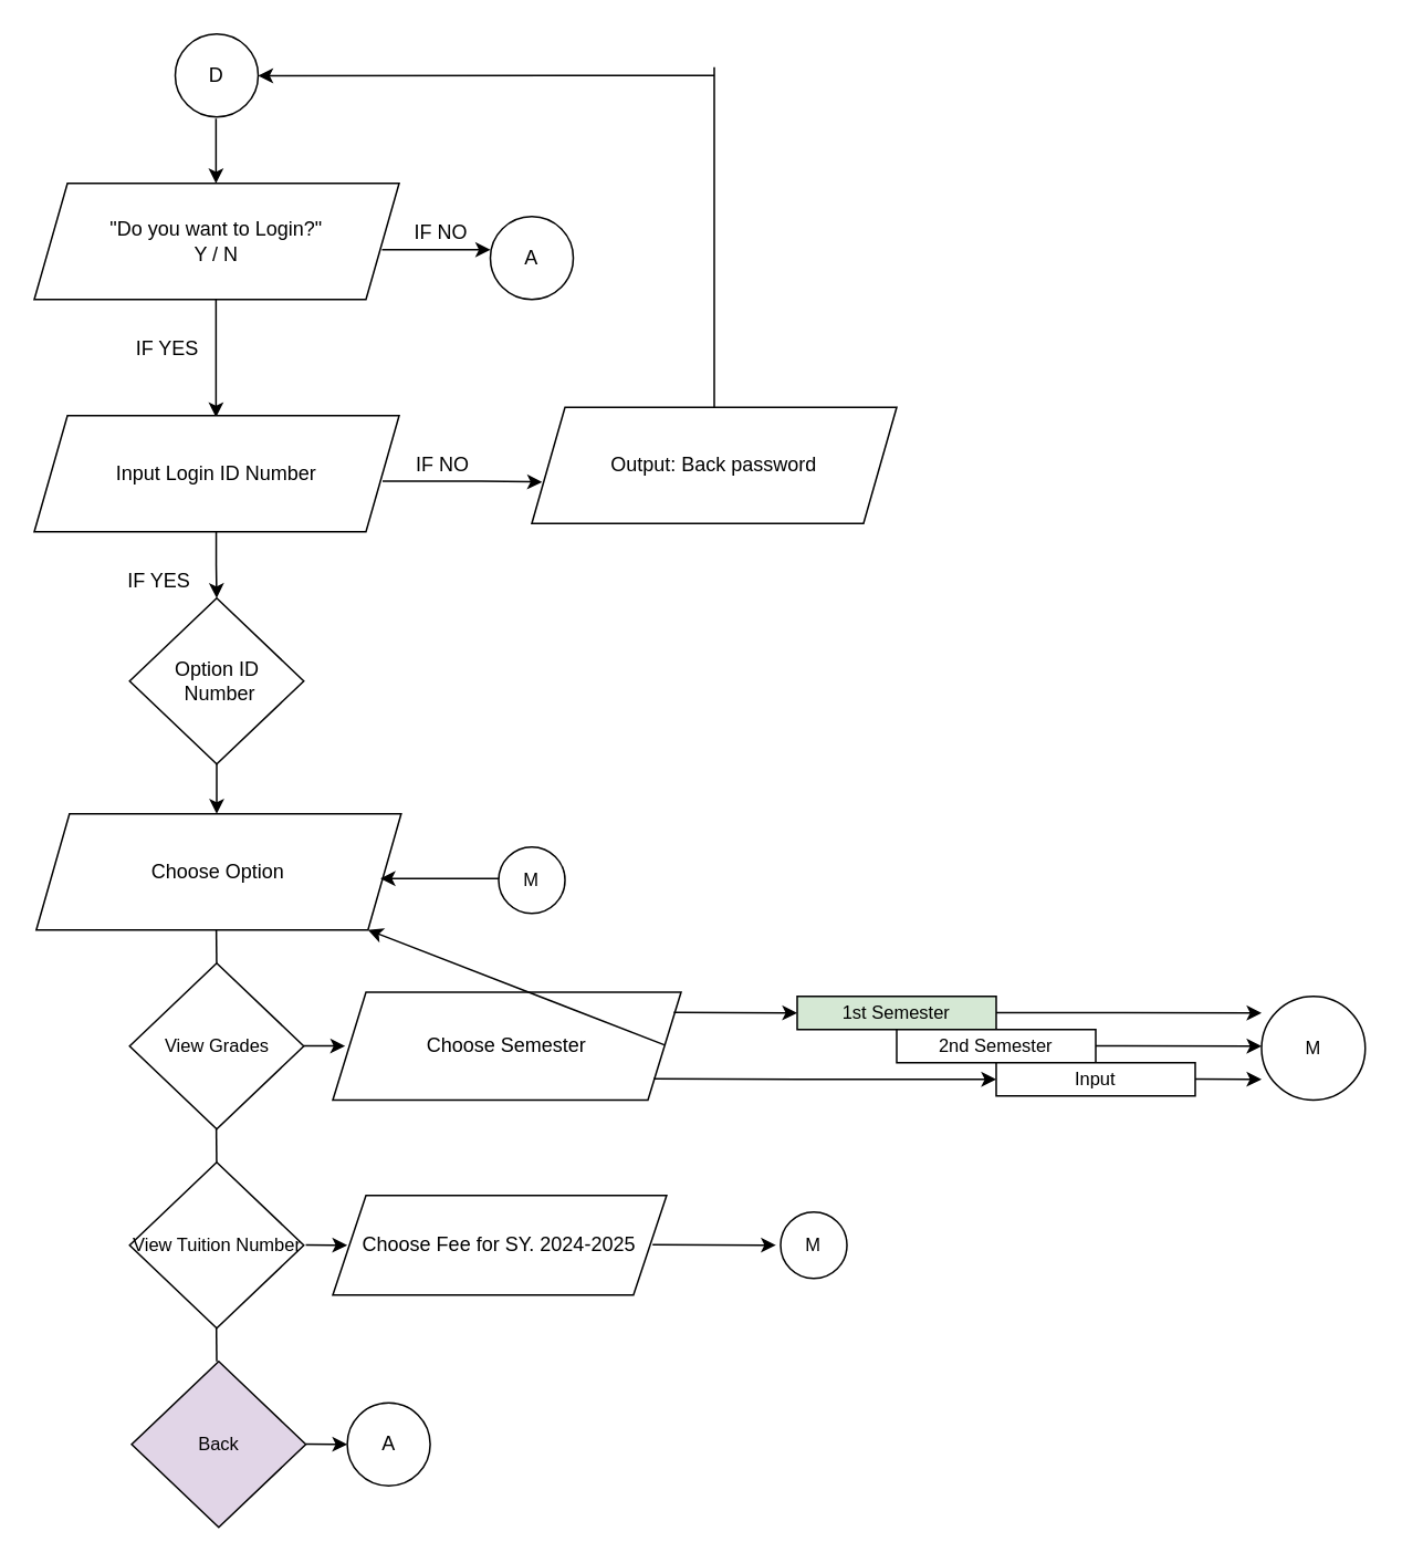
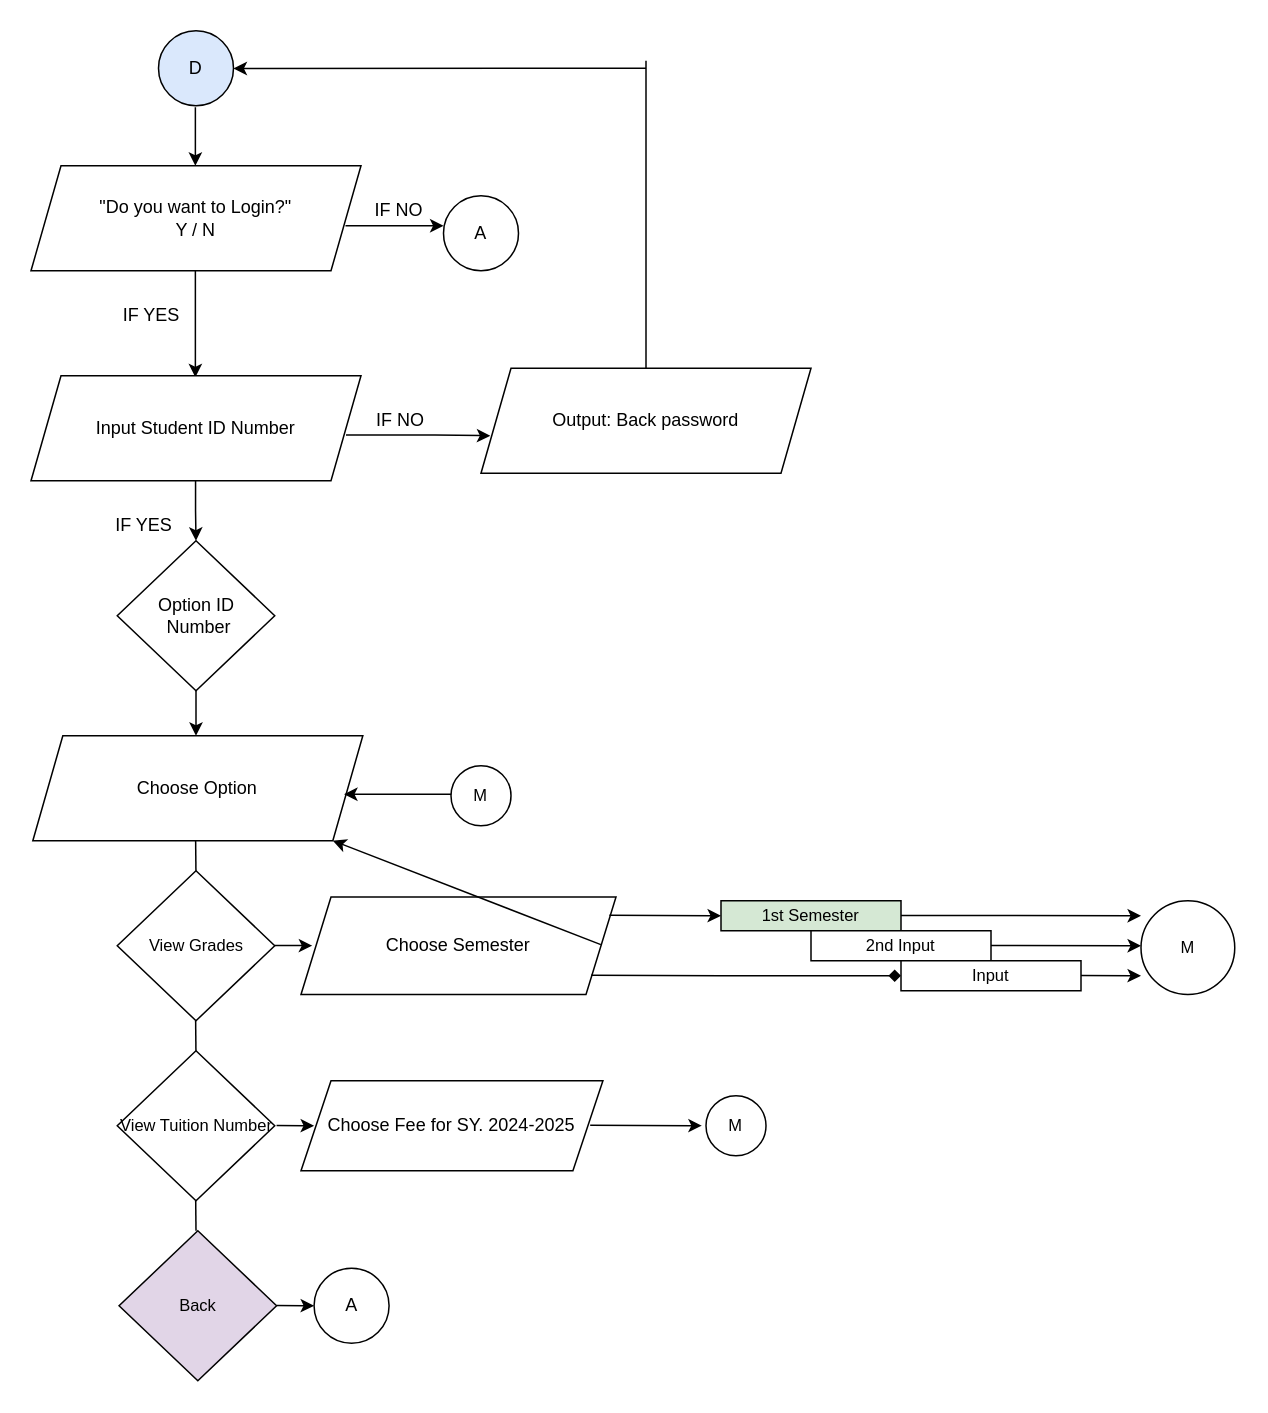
- <mxCell id="2" value="D" style="ellipse;whiteSpace=wrap;html=1;aspect=fixed;" parent="1" vertex="1"><mxGeometry x="105" y="20" width="50" height="50" as="geometry" /></mxCell>
+ <mxCell id="2" value="D" style="ellipse;whiteSpace=wrap;html=1;aspect=fixed;fillColor=#dae8fc;" parent="1" vertex="1"><mxGeometry x="105" y="20" width="50" height="50" as="geometry" /></mxCell>
- <mxCell id="10" value="Input Login ID Number" style="shape=parallelogram;perimeter=parallelogramPerimeter;whiteSpace=wrap;html=1;fixedSize=1;" parent="1" vertex="1"><mxGeometry x="20" y="250" width="220" height="70" as="geometry" /></mxCell>
+ <mxCell id="10" value="Input Student ID Number" style="shape=parallelogram;perimeter=parallelogramPerimeter;whiteSpace=wrap;html=1;fixedSize=1;" parent="1" vertex="1"><mxGeometry x="20" y="250" width="220" height="70" as="geometry" /></mxCell>
- <mxCell id="36" value="&lt;font style=&quot;font-size: 11px&quot;&gt;2nd Semester&lt;/font&gt;" style="rounded=0;whiteSpace=wrap;html=1;" parent="1" vertex="1"><mxGeometry x="540" y="620" width="120" height="20" as="geometry" /></mxCell>
+ <mxCell id="36" value="&lt;font style=&quot;font-size: 11px&quot;&gt;2nd Input&lt;/font&gt;" style="rounded=0;whiteSpace=wrap;html=1;" parent="1" vertex="1"><mxGeometry x="540" y="620" width="120" height="20" as="geometry" /></mxCell>
- <mxCell id="37" value="" style="endArrow=classic;html=1;rounded=0;fontSize=11;exitX=0.921;exitY=0.803;exitDx=0;exitDy=0;exitPerimeter=0;entryX=0;entryY=0.5;entryDx=0;entryDy=0;" parent="1" source="31" target="38" edge="1"><mxGeometry width="50" height="50" relative="1" as="geometry"><mxPoint x="410" y="660" as="sourcePoint" /><mxPoint x="570" y="650" as="targetPoint" /><Array as="points"><mxPoint x="480" y="650" /></Array></mxGeometry></mxCell>
+ <mxCell id="37" value="" style="endArrow=diamond;html=1;rounded=0;fontSize=11;exitX=0.921;exitY=0.803;exitDx=0;exitDy=0;exitPerimeter=0;entryX=0;entryY=0.5;entryDx=0;entryDy=0;" parent="1" source="31" target="38" edge="1"><mxGeometry width="50" height="50" relative="1" as="geometry"><mxPoint x="410" y="660" as="sourcePoint" /><mxPoint x="570" y="650" as="targetPoint" /><Array as="points"><mxPoint x="480" y="650" /></Array></mxGeometry></mxCell>
